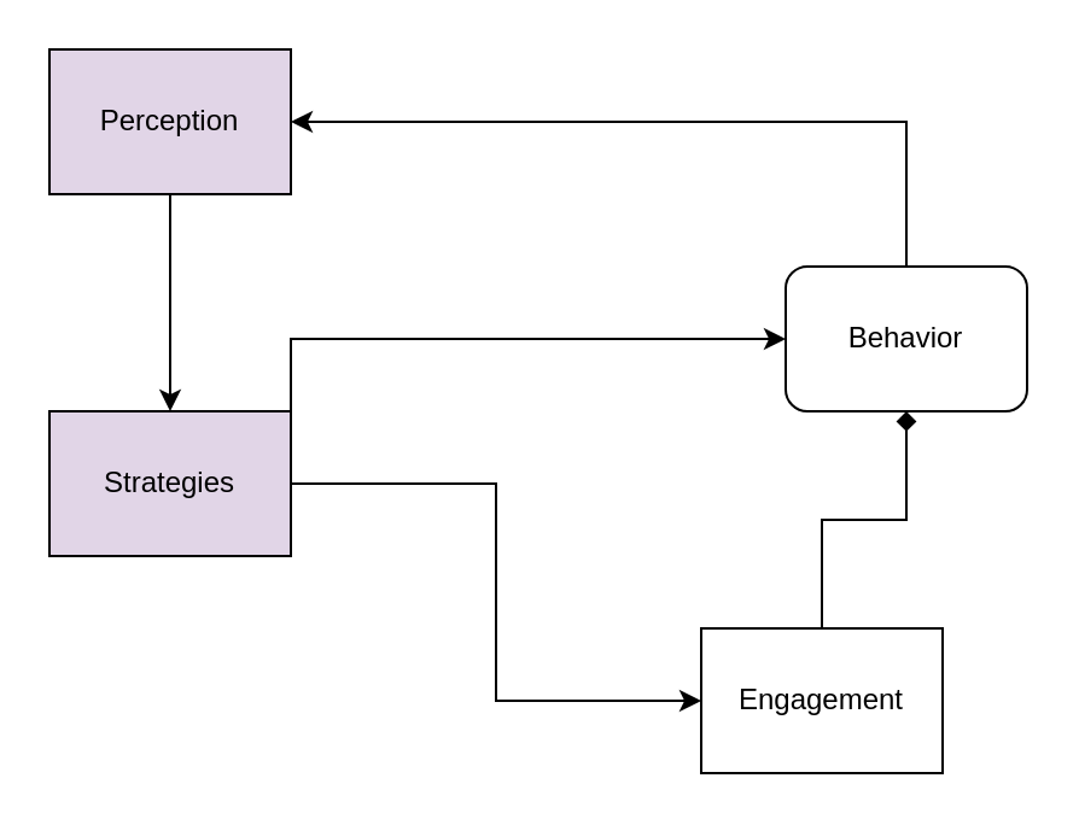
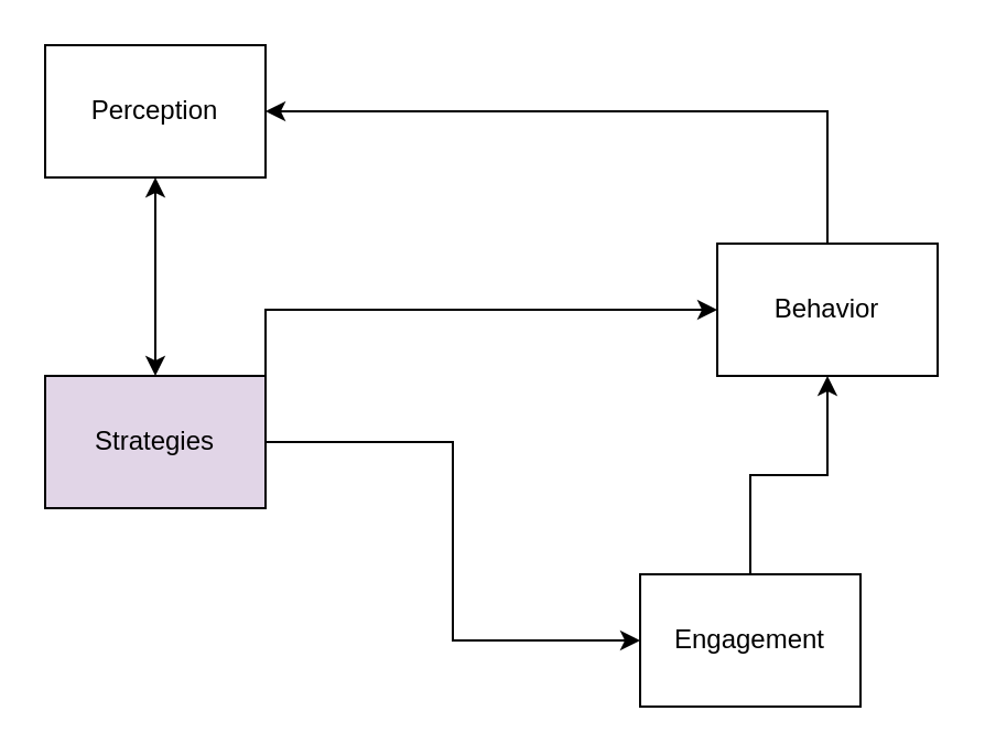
- <mxCell id="2" value="Perception" style="rounded=0;whiteSpace=wrap;html=1;fillColor=#e1d5e7;" parent="1" vertex="1"><mxGeometry x="20" y="20" width="100" height="60" as="geometry" /></mxCell>
+ <mxCell id="2" value="Perception" style="rounded=0;whiteSpace=wrap;html=1;" parent="1" vertex="1"><mxGeometry x="20" y="20" width="100" height="60" as="geometry" /></mxCell>
- <mxCell id="9" value="" style="endArrow=none;startArrow=classic;html=1;rounded=0;entryX=0.5;entryY=1;entryDx=0;entryDy=0;exitX=0.5;exitY=0;exitDx=0;exitDy=0;" edge="1" parent="1" source="6" target="2"><mxGeometry width="50" height="50" relative="1" as="geometry"><mxPoint x="40" y="140" as="sourcePoint" /><mxPoint x="90" y="90" as="targetPoint" /></mxGeometry></mxCell>
+ <mxCell id="9" value="" style="endArrow=classic;startArrow=classic;html=1;rounded=0;entryX=0.5;entryY=1;entryDx=0;entryDy=0;exitX=0.5;exitY=0;exitDx=0;exitDy=0;" edge="1" parent="1" source="6" target="2"><mxGeometry width="50" height="50" relative="1" as="geometry"><mxPoint x="40" y="140" as="sourcePoint" /><mxPoint x="90" y="90" as="targetPoint" /></mxGeometry></mxCell>
- <mxCell id="4" value="Behavior" style="whiteSpace=wrap;html=1;rounded=1;" parent="1" vertex="1"><mxGeometry x="325" y="110" width="100" height="60" as="geometry" /></mxCell>
+ <mxCell id="4" value="Behavior" style="rounded=0;whiteSpace=wrap;html=1;" parent="1" vertex="1"><mxGeometry x="325" y="110" width="100" height="60" as="geometry" /></mxCell>
- <mxCell id="7" style="edgeStyle=orthogonalEdgeStyle;rounded=0;orthogonalLoop=1;jettySize=auto;html=1;entryX=0.5;entryY=1;entryDx=0;entryDy=0;endArrow=diamond;" edge="1" parent="1" source="8" target="4"><mxGeometry relative="1" as="geometry" /></mxCell>
+ <mxCell id="7" style="edgeStyle=orthogonalEdgeStyle;rounded=0;orthogonalLoop=1;jettySize=auto;html=1;entryX=0.5;entryY=1;entryDx=0;entryDy=0;" edge="1" parent="1" source="8" target="4"><mxGeometry relative="1" as="geometry" /></mxCell>
